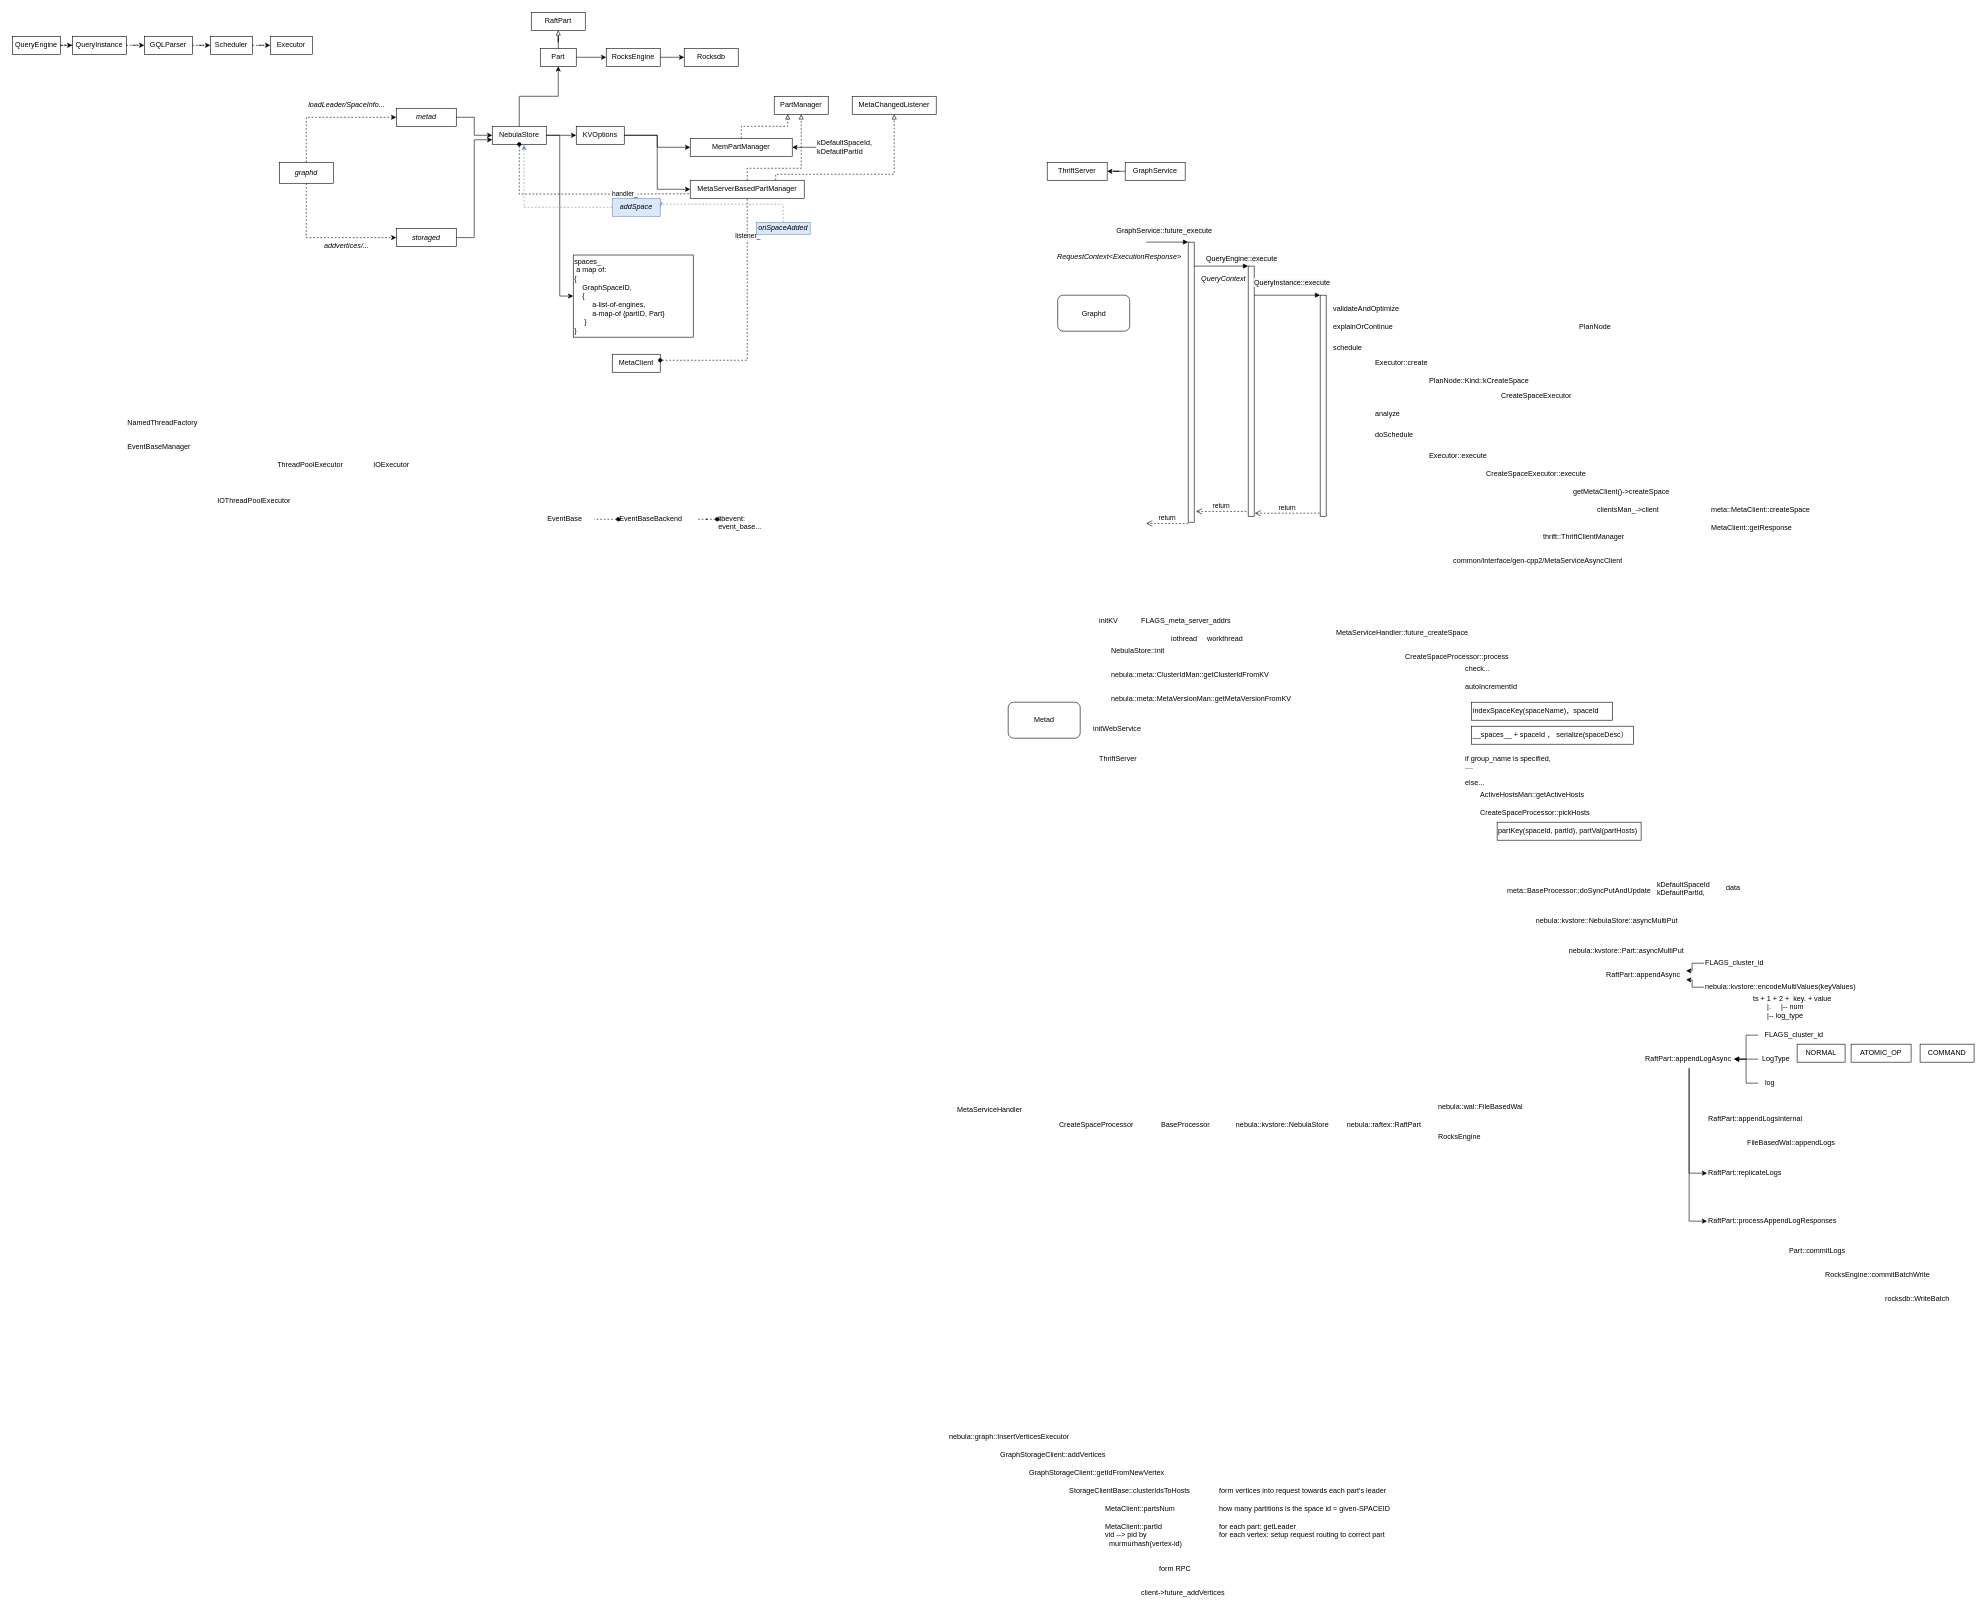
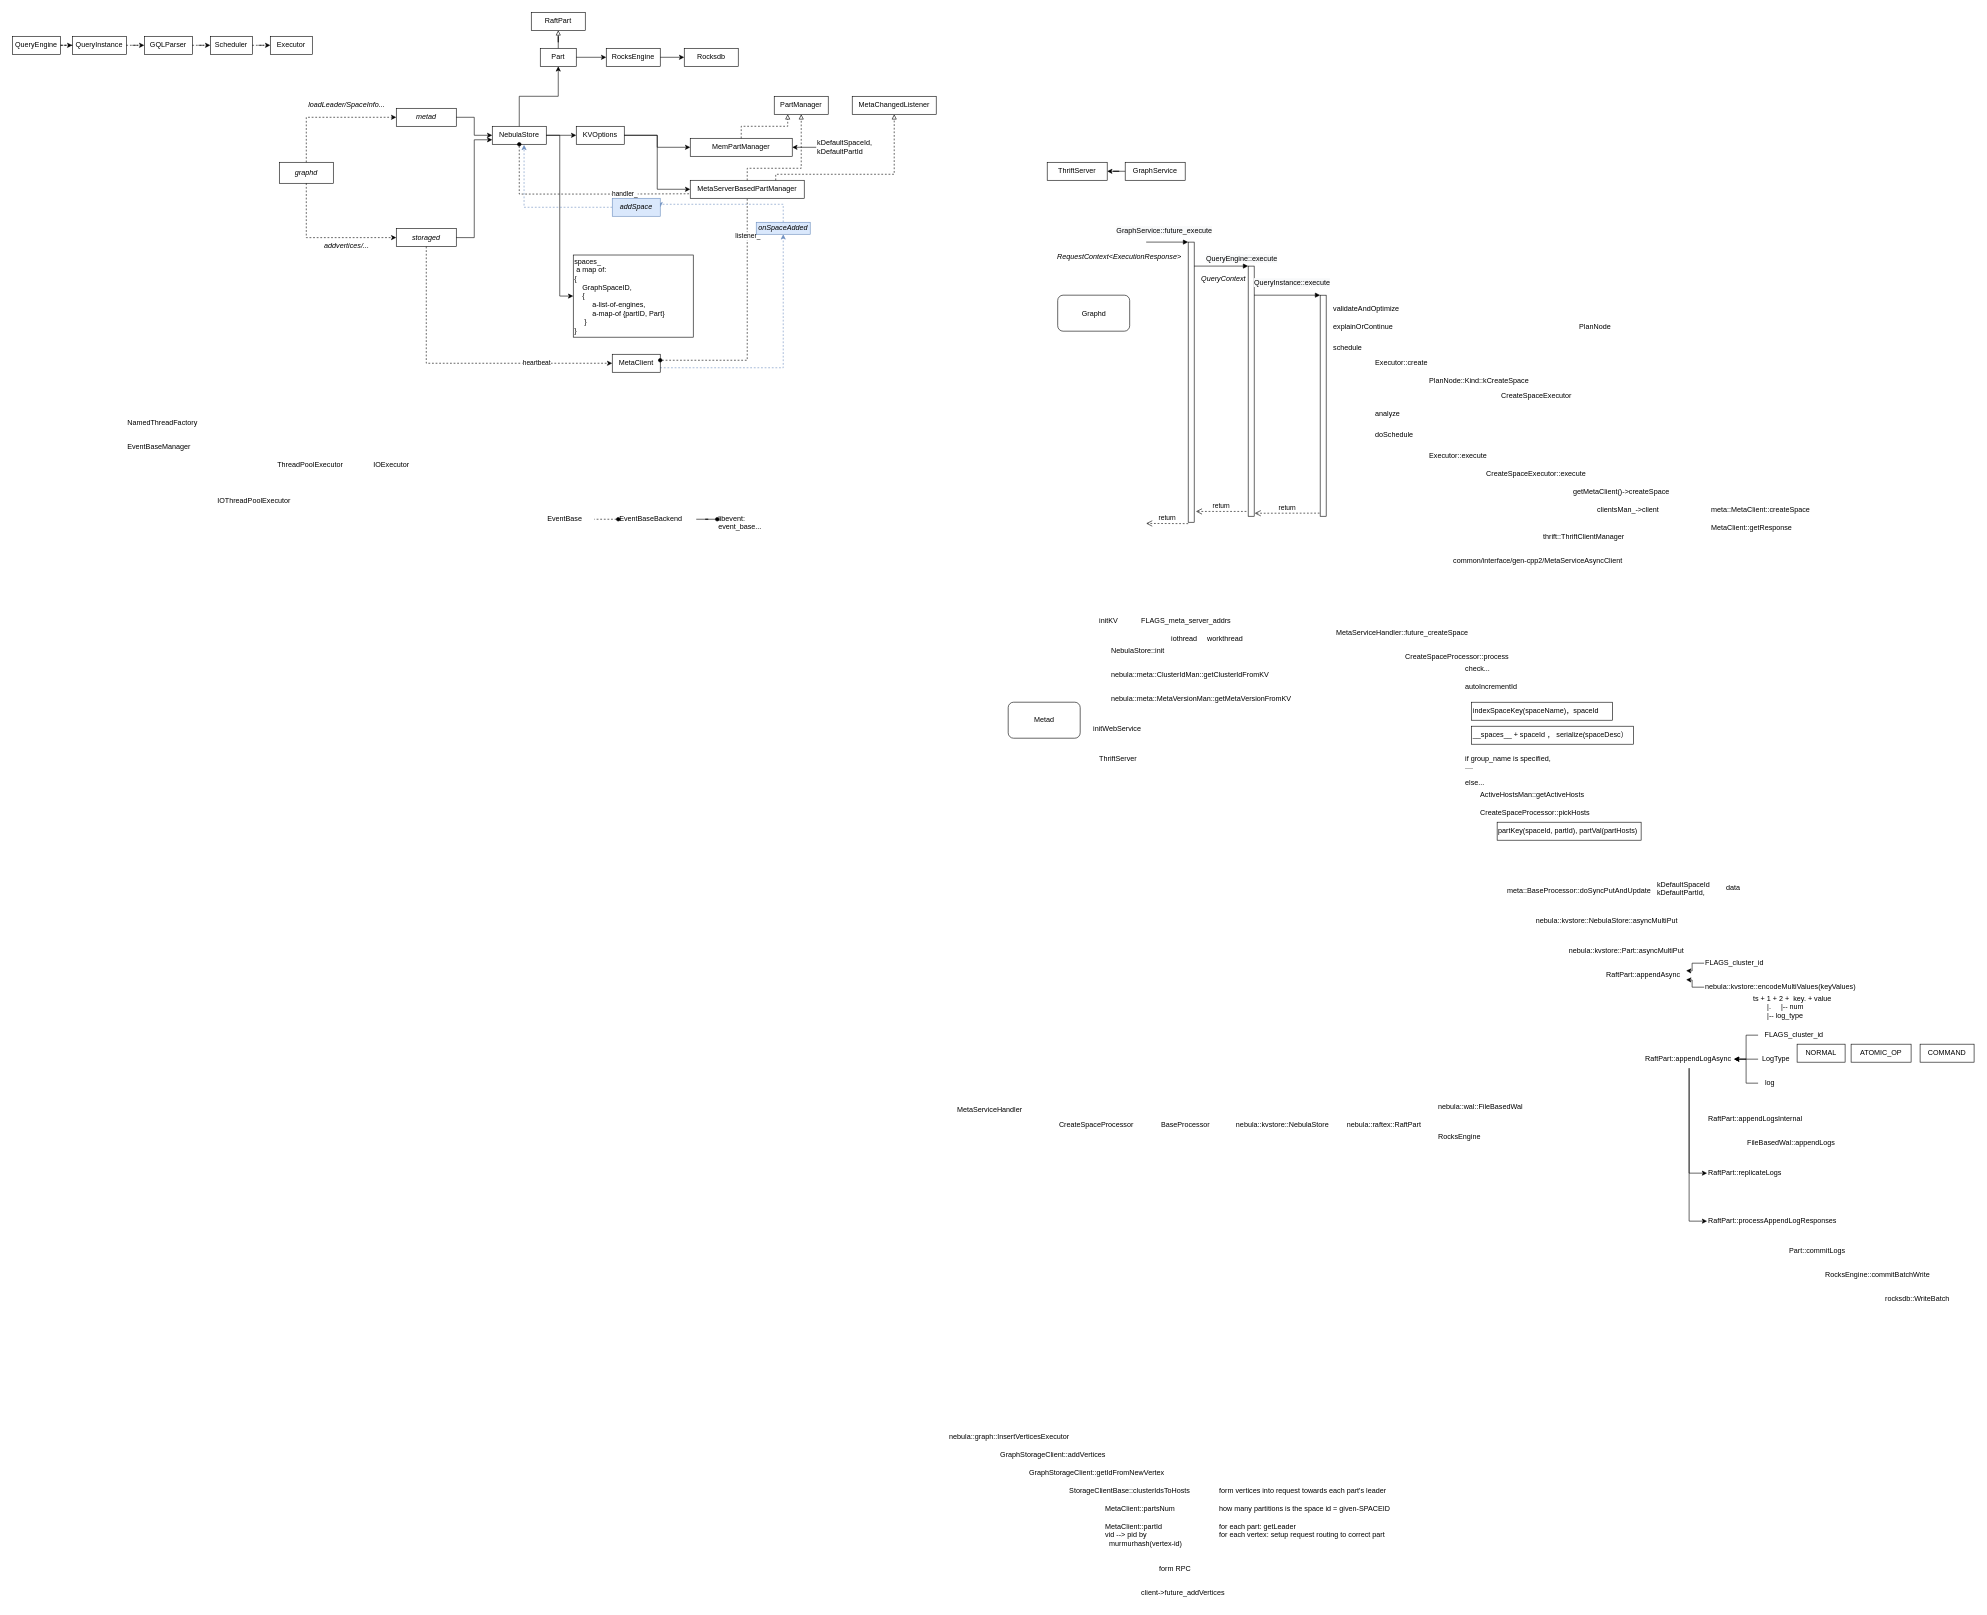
+ <mxCell id="137" style="edgeStyle=orthogonalEdgeStyle;rounded=0;orthogonalLoop=1;jettySize=auto;html=1;exitX=1;exitY=0.75;exitDx=0;exitDy=0;dashed=1;startArrow=none;startFill=0;endArrow=classic;endFill=1;strokeColor=#6c8ebf;align=center;fillColor=#dae8fc;" edge="1" parent="1" source="138" target="150"><mxGeometry relative="1" as="geometry" /></mxCell>
+ <mxCell id="104" style="edgeStyle=orthogonalEdgeStyle;rounded=0;orthogonalLoop=1;jettySize=auto;html=1;exitX=0.5;exitY=1;exitDx=0;exitDy=0;entryX=0;entryY=0.5;entryDx=0;entryDy=0;dashed=1;startArrow=none;startFill=0;endArrow=classic;endFill=1;strokeColor=#000000;align=center;" edge="1" parent="1" source="106" target="138"><mxGeometry relative="1" as="geometry" /></mxCell>
+ <mxCell id="105" value="heartbeat" style="edgeLabel;html=1;align=center;verticalAlign=middle;resizable=0;points=[];" vertex="1" connectable="0" parent="104"><mxGeometry x="0.499" y="2" relative="1" as="geometry"><mxPoint as="offset" /></mxGeometry></mxCell>
- <mxCell id="142" value="" style="edgeStyle=orthogonalEdgeStyle;rounded=0;orthogonalLoop=1;jettySize=auto;html=1;dashed=1;startArrow=oval;startFill=1;endArrow=none;endFill=0;strokeColor=#000000;align=center;" edge="1" parent="1" source="143" target="141"><mxGeometry relative="1" as="geometry" /></mxCell>
+ <mxCell id="142" value="" style="edgeStyle=orthogonalEdgeStyle;rounded=0;orthogonalLoop=1;jettySize=auto;html=1;dashed=0;startArrow=oval;startFill=1;endArrow=none;endFill=0;strokeColor=#000000;align=center;" edge="1" parent="1" source="143" target="141"><mxGeometry relative="1" as="geometry" /></mxCell>
